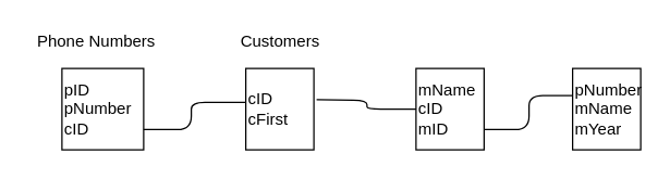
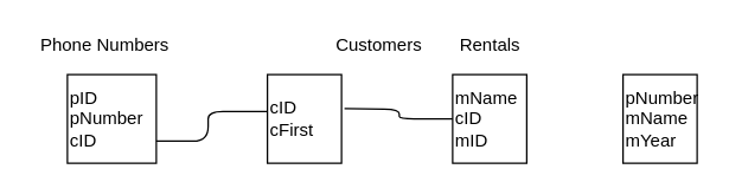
- <mxCell id="3" value="Customers" style="text;html=1;align=center;verticalAlign=middle;resizable=0;points=[];autosize=1;" vertex="1" parent="1"><mxGeometry x="170" y="20" width="70" height="20" as="geometry" /></mxCell>
+ <mxCell id="3" value="Customers" style="text;html=1;align=center;verticalAlign=middle;resizable=0;points=[];autosize=1;" vertex="1" parent="1"><mxGeometry x="220" y="20" width="70" height="20" as="geometry" /></mxCell>
+ <mxCell id="5" value="Rentals" style="text;html=1;align=center;verticalAlign=middle;resizable=0;points=[];autosize=1;" vertex="1" parent="1"><mxGeometry x="300" y="20" width="60" height="20" as="geometry" /></mxCell>
- <mxCell id="10" value="" style="endArrow=none;html=1;entryX=0;entryY=0.333;entryDx=0;entryDy=0;entryPerimeter=0;exitX=1;exitY=0.75;exitDx=0;exitDy=0;edgeStyle=elbowEdgeStyle;" edge="1" parent="1" source="4" target="6"><mxGeometry width="50" height="50" relative="1" as="geometry"><mxPoint x="360" y="90" as="sourcePoint" /><mxPoint x="405" y="50" as="targetPoint" /></mxGeometry></mxCell>
